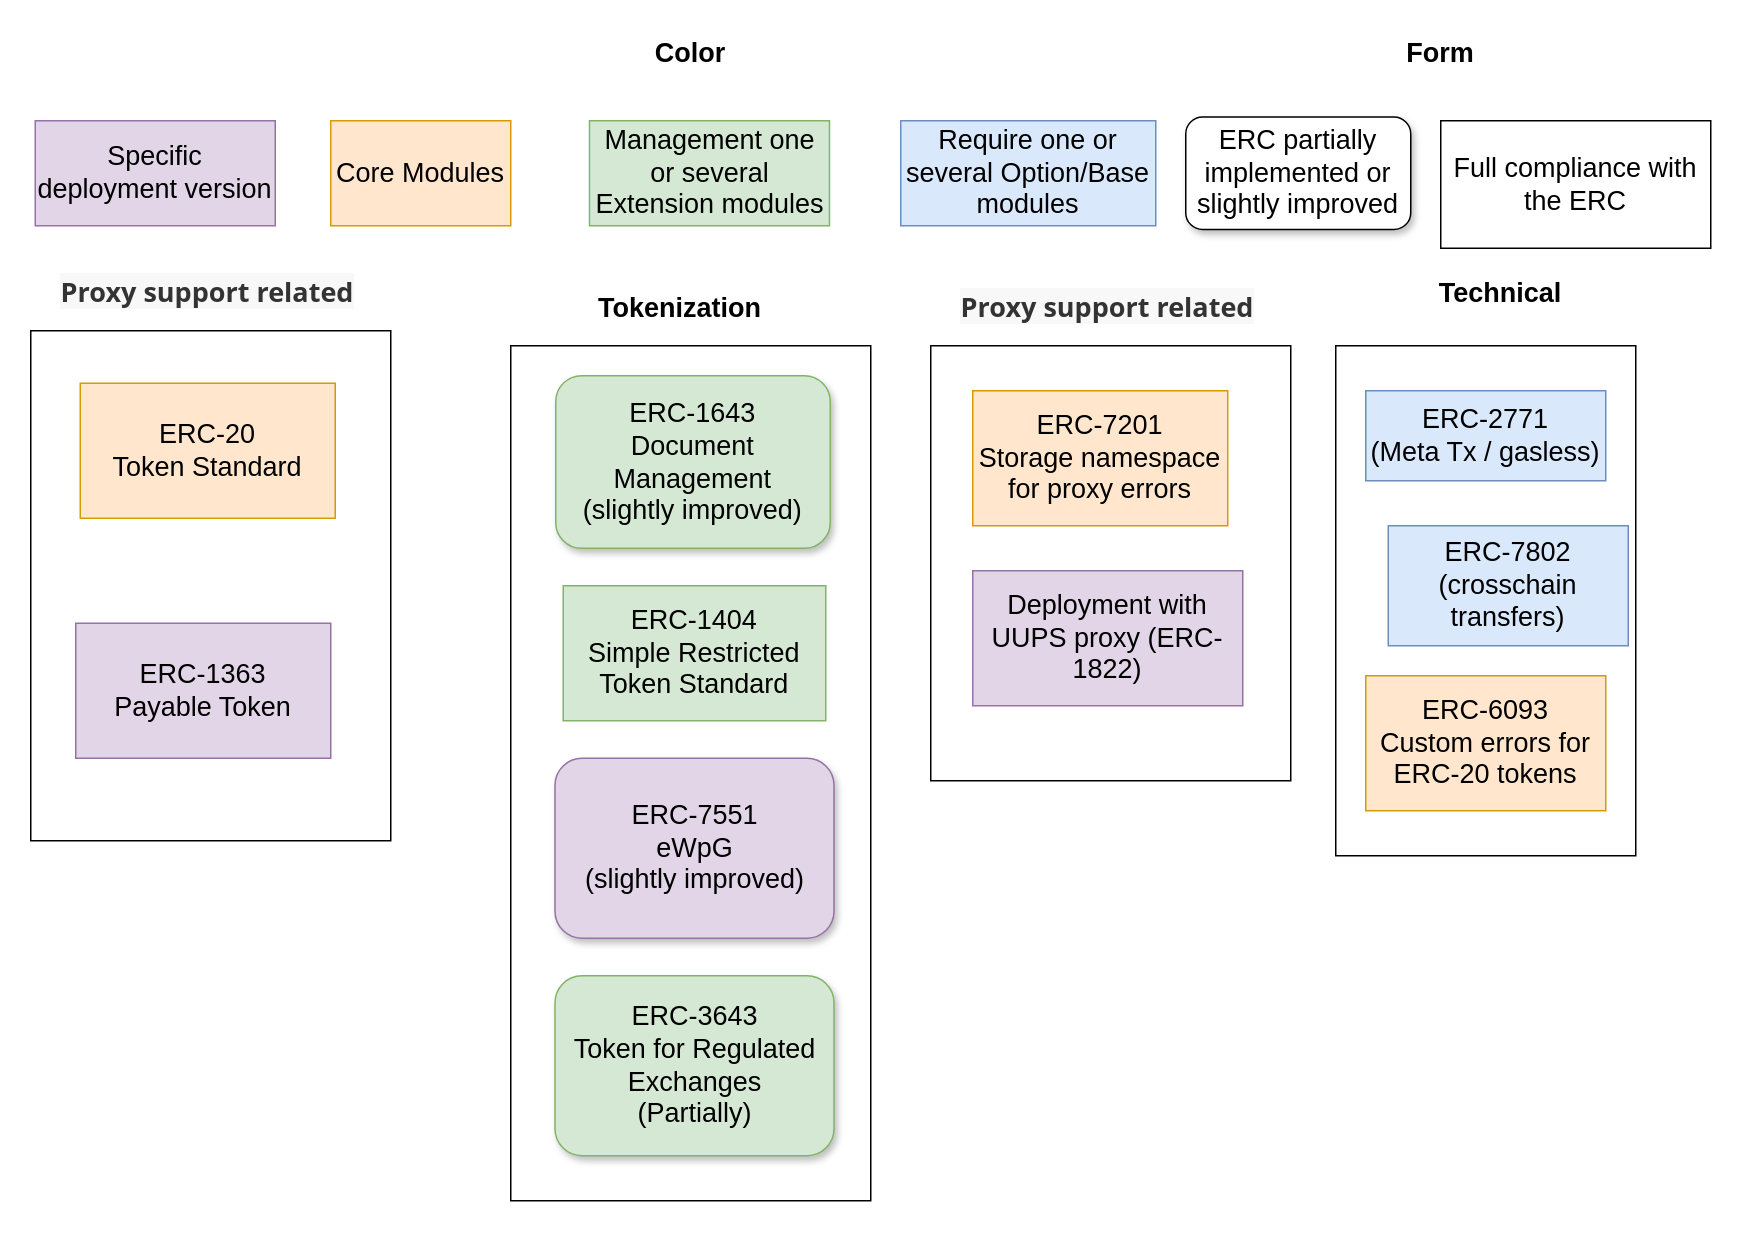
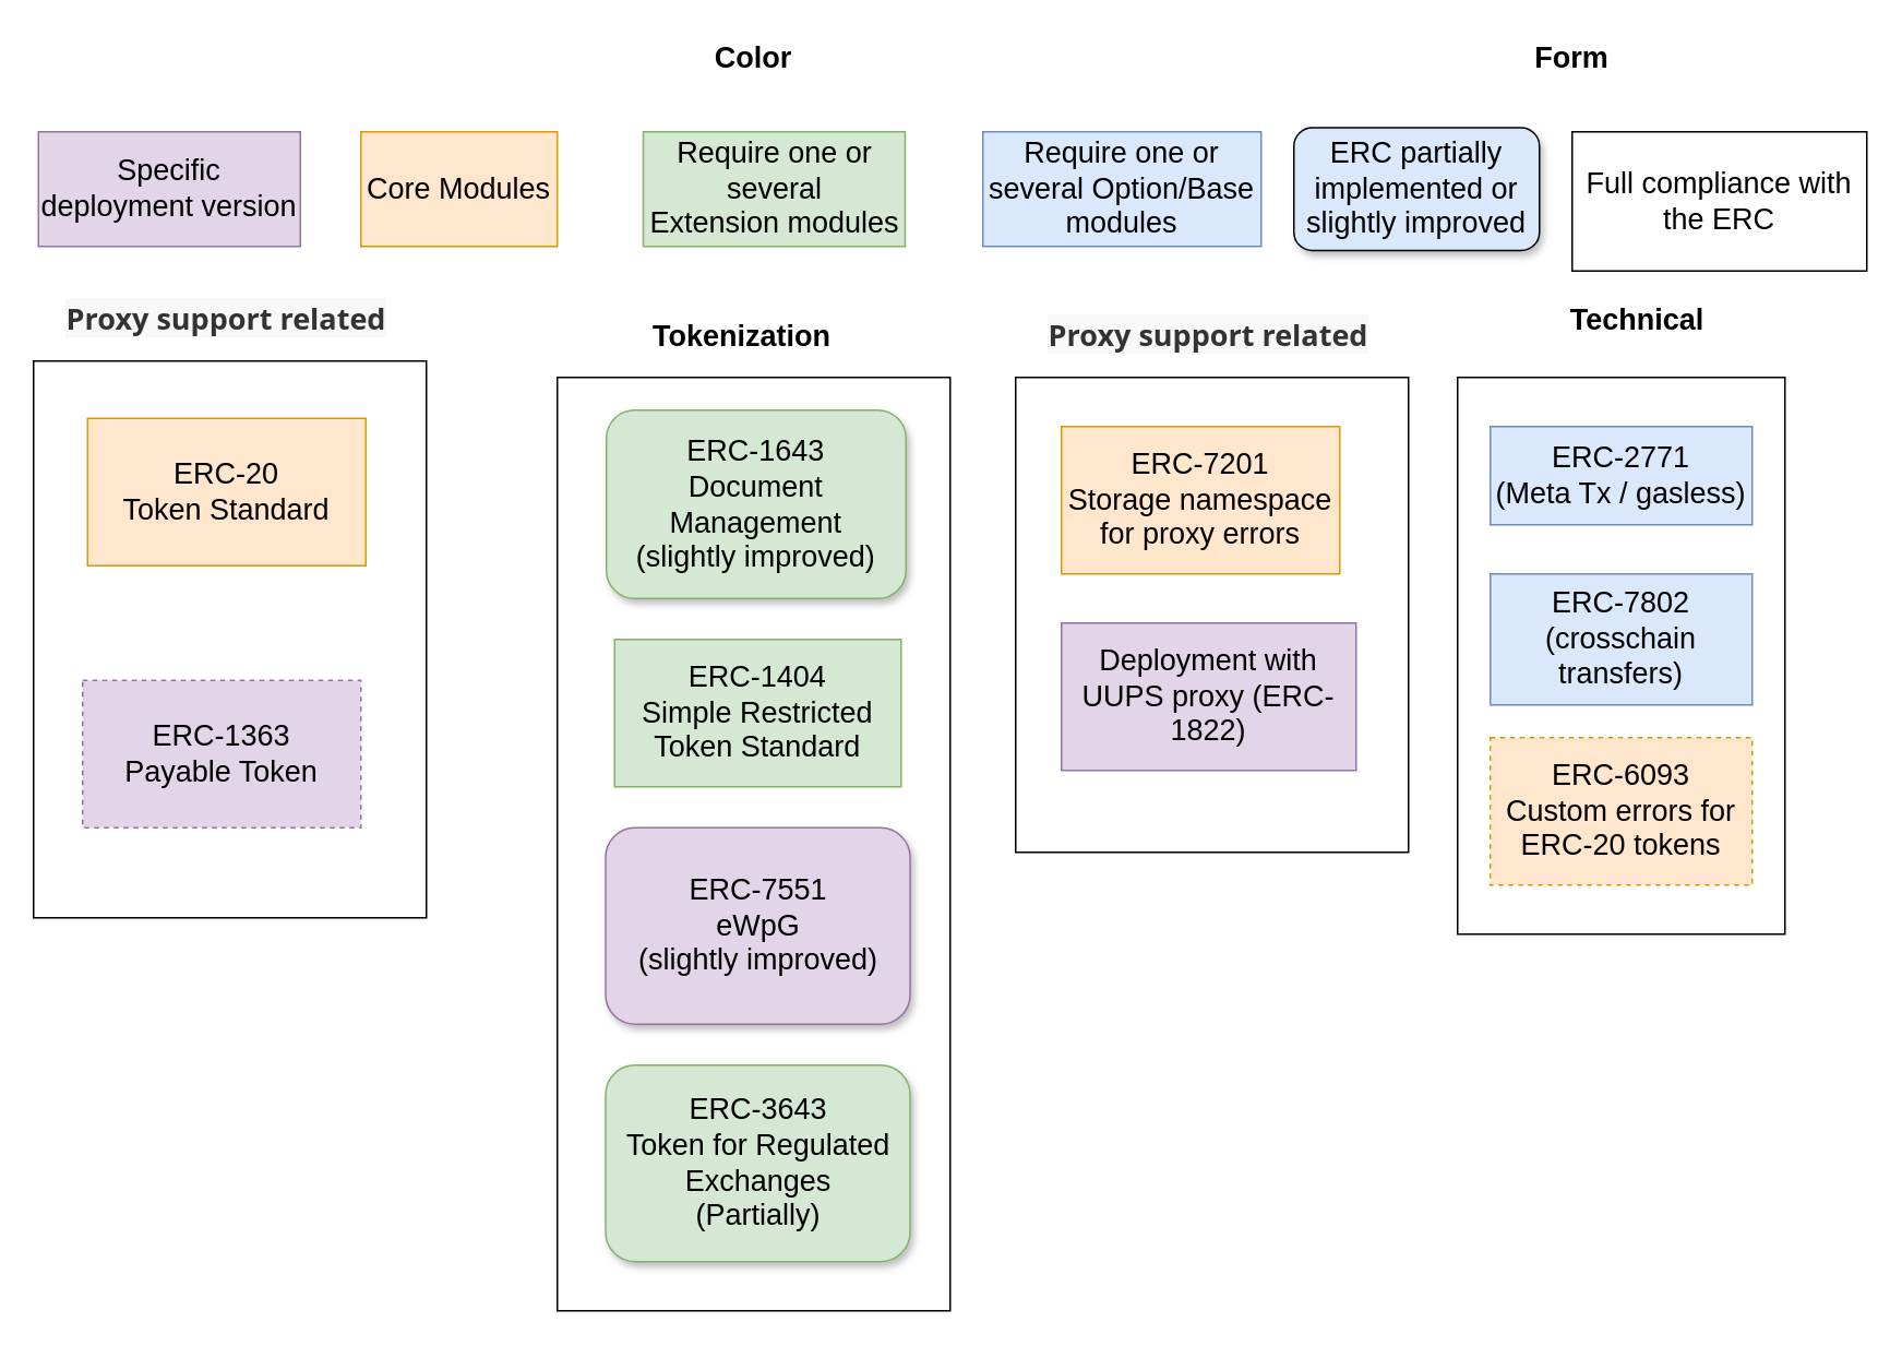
- <mxCell id="20" value="Management one or several&lt;br&gt;Extension modules" style="rounded=0;whiteSpace=wrap;html=1;fontSize=18;fillColor=#d5e8d4;strokeColor=#82b366;" parent="1" vertex="1"><mxGeometry x="392.5" y="80" width="160" height="70" as="geometry" /></mxCell>
+ <mxCell id="20" value="Require one or several&lt;br&gt;Extension modules" style="rounded=0;whiteSpace=wrap;html=1;fontSize=18;fillColor=#d5e8d4;strokeColor=#82b366;" parent="1" vertex="1"><mxGeometry x="392.5" y="80" width="160" height="70" as="geometry" /></mxCell>
- <mxCell id="22" value="&lt;font style=&quot;font-size: 18px;&quot;&gt;ERC partially implemented or slightly improved&lt;/font&gt;" style="rounded=1;whiteSpace=wrap;html=1;glass=0;sketch=0;shadow=1;" parent="1" vertex="1"><mxGeometry x="790" y="77.5" width="150" height="75" as="geometry" /></mxCell>
+ <mxCell id="22" value="&lt;font style=&quot;font-size: 18px;&quot;&gt;ERC partially implemented or slightly improved&lt;/font&gt;" style="rounded=1;whiteSpace=wrap;html=1;glass=0;sketch=0;shadow=1;fillColor=#dae8fc;" parent="1" vertex="1"><mxGeometry x="790" y="77.5" width="150" height="75" as="geometry" /></mxCell>
- <mxCell id="11" value="ERC-7802&lt;br style=&quot;font-size: 18px;&quot;&gt;(crosschain transfers)" style="rounded=0;whiteSpace=wrap;html=1;fontSize=18;fillColor=#dae8fc;strokeColor=#6c8ebf;" parent="1" vertex="1"><mxGeometry x="925" y="350" width="160" height="80" as="geometry" /></mxCell>
+ <mxCell id="11" value="ERC-7802&lt;br style=&quot;font-size: 18px;&quot;&gt;(crosschain transfers)" style="rounded=0;whiteSpace=wrap;html=1;fontSize=18;fillColor=#dae8fc;strokeColor=#6c8ebf;" parent="1" vertex="1"><mxGeometry x="910" y="350" width="160" height="80" as="geometry" /></mxCell>
- <mxCell id="17" value="ERC-1363&lt;br&gt;Payable Token" style="rounded=0;whiteSpace=wrap;html=1;fontSize=18;fillColor=#e1d5e7;strokeColor=#9673a6;" parent="1" vertex="1"><mxGeometry x="50" y="415" width="170" height="90" as="geometry" /></mxCell>
+ <mxCell id="17" value="ERC-1363&lt;br&gt;Payable Token" style="rounded=0;whiteSpace=wrap;html=1;fontSize=18;fillColor=#e1d5e7;strokeColor=#9673a6;dashed=1;" parent="1" vertex="1"><mxGeometry x="50" y="415" width="170" height="90" as="geometry" /></mxCell>
- <mxCell id="10" value="ERC-6093&lt;br style=&quot;font-size: 18px;&quot;&gt;Custom errors for ERC-20 tokens" style="rounded=0;whiteSpace=wrap;html=1;fontSize=18;fillColor=#ffe6cc;strokeColor=#d79b00;" parent="1" vertex="1"><mxGeometry x="910" y="450" width="160" height="90" as="geometry" /></mxCell>
+ <mxCell id="10" value="ERC-6093&lt;br style=&quot;font-size: 18px;&quot;&gt;Custom errors for ERC-20 tokens" style="rounded=0;whiteSpace=wrap;html=1;fontSize=18;fillColor=#ffe6cc;strokeColor=#d79b00;dashed=1;" parent="1" vertex="1"><mxGeometry x="910" y="450" width="160" height="90" as="geometry" /></mxCell>
